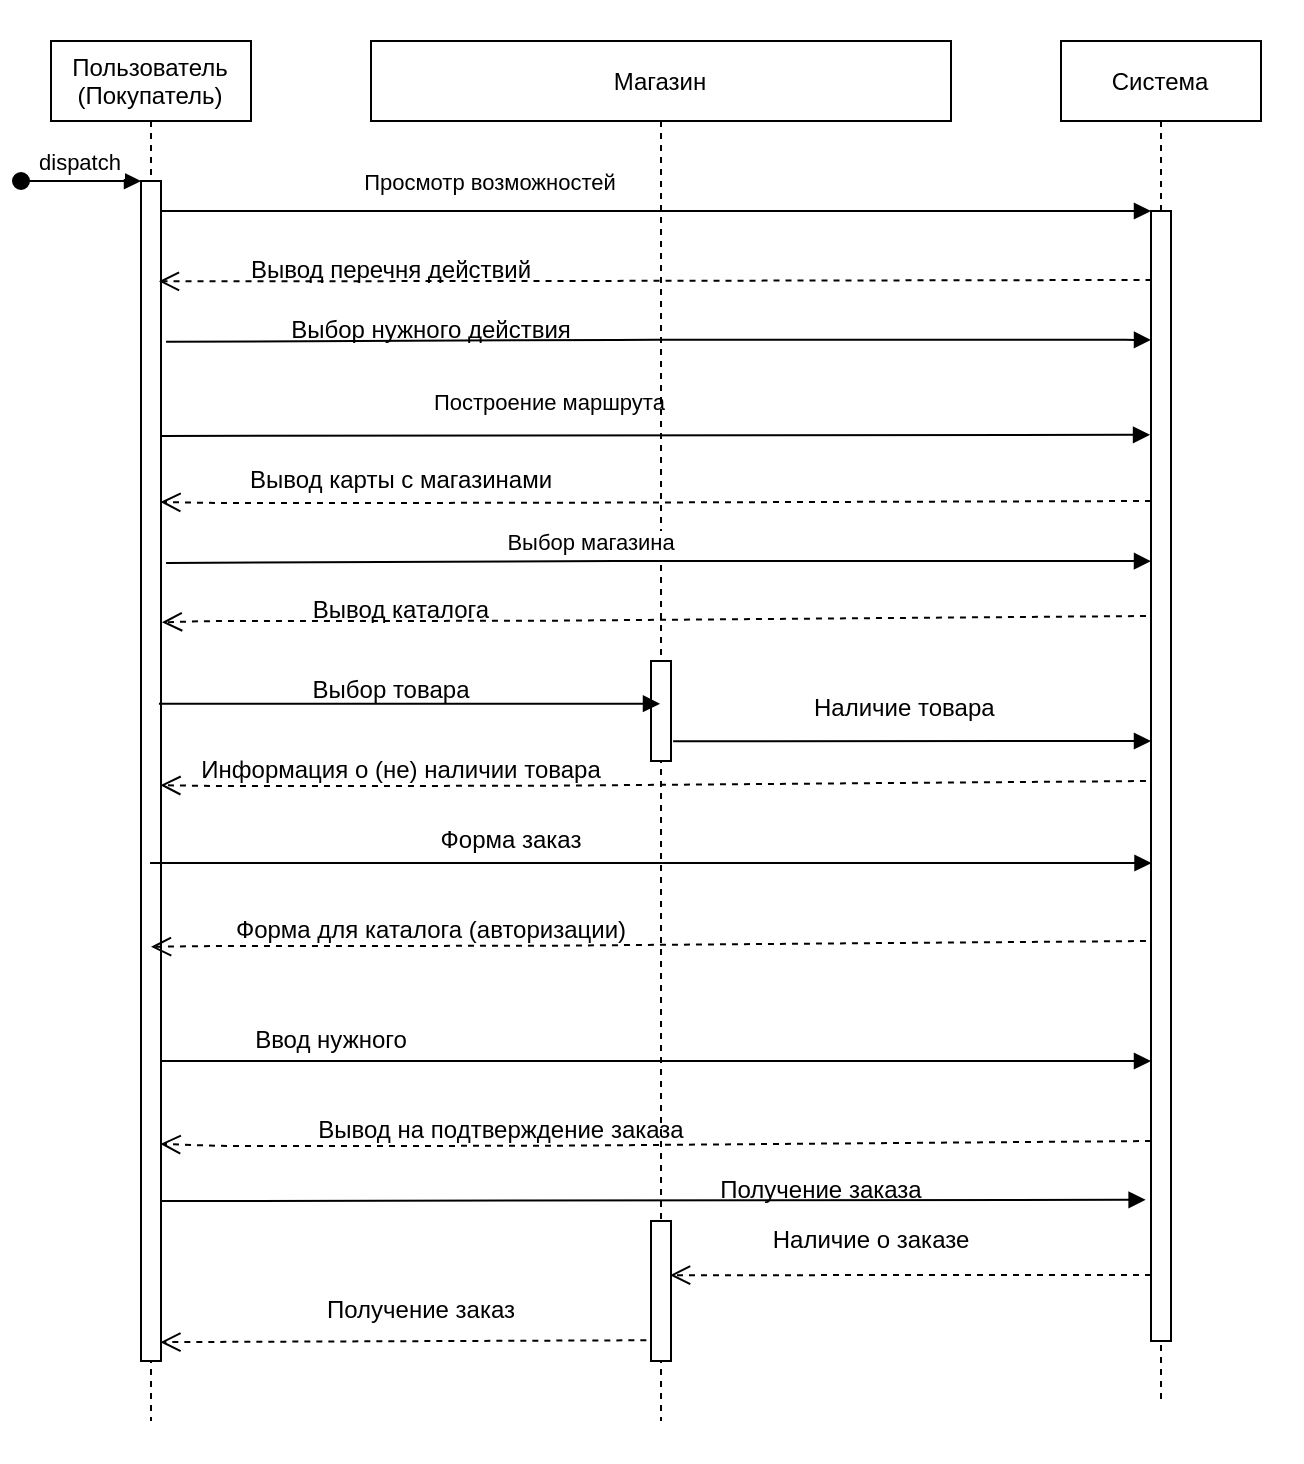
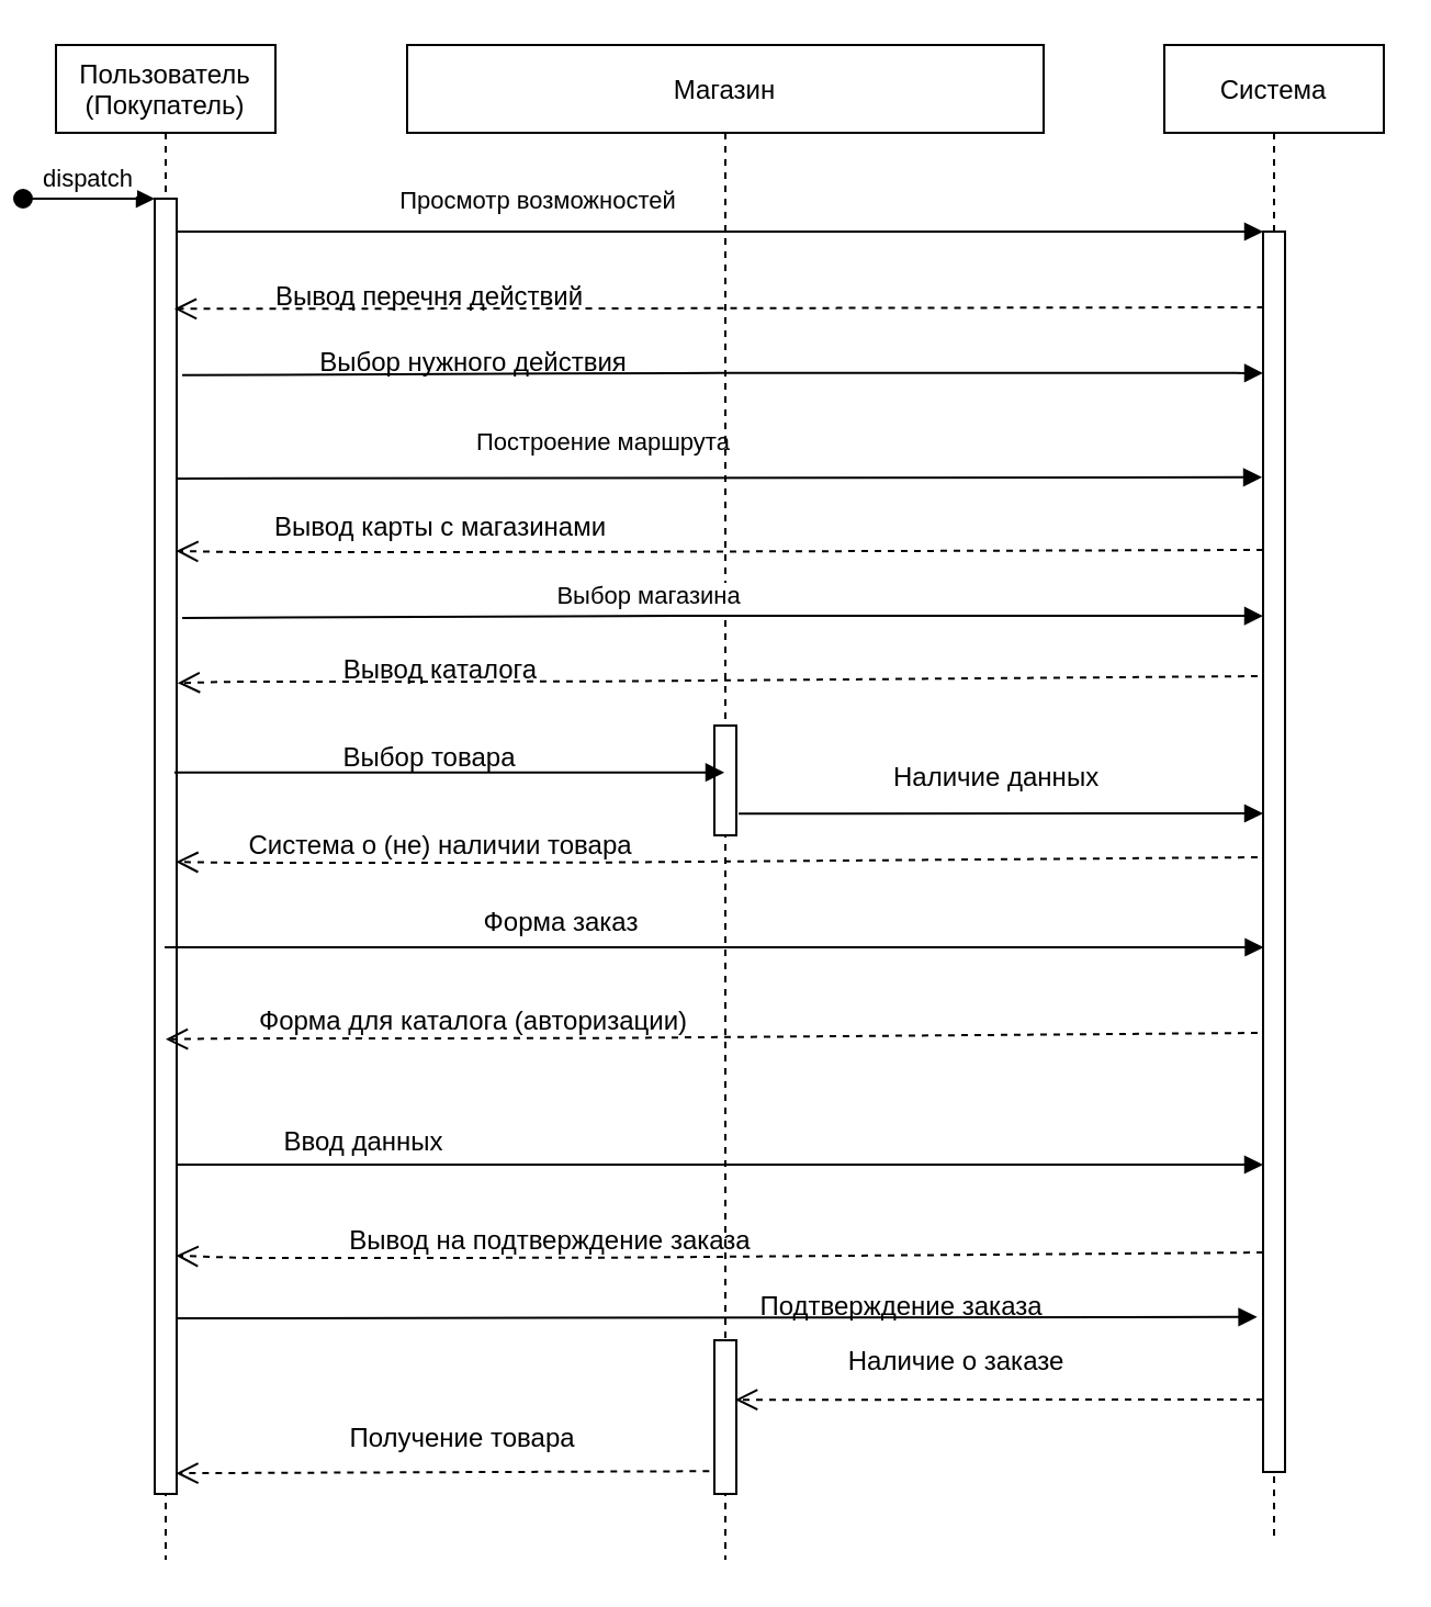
- <mxCell id="29" value="&lt;div style=&quot;text-align: center;&quot;&gt;&lt;span style=&quot;background-color: initial;&quot;&gt;Наличие товара&lt;/span&gt;&lt;/div&gt;" style="text;whiteSpace=wrap;html=1;" vertex="1" parent="1"><mxGeometry x="400" y="340" width="110" height="40" as="geometry" /></mxCell>
+ <mxCell id="29" value="&lt;div style=&quot;text-align: center;&quot;&gt;&lt;span style=&quot;background-color: initial;&quot;&gt;Наличие данных&lt;/span&gt;&lt;/div&gt;" style="text;whiteSpace=wrap;html=1;" vertex="1" parent="1"><mxGeometry x="400" y="340" width="110" height="40" as="geometry" /></mxCell>
- <mxCell id="30" value="Информация о (не) наличии товара" style="text;html=1;align=center;verticalAlign=middle;resizable=0;points=[];autosize=1;strokeColor=none;fillColor=none;" vertex="1" parent="1"><mxGeometry x="85" y="370" width="220" height="30" as="geometry" /></mxCell>
+ <mxCell id="30" value="Система о (не) наличии товара" style="text;html=1;align=center;verticalAlign=middle;resizable=0;points=[];autosize=1;strokeColor=none;fillColor=none;" vertex="1" parent="1"><mxGeometry x="85" y="370" width="220" height="30" as="geometry" /></mxCell>
- <mxCell id="34" value="Ввод нужного" style="text;html=1;align=center;verticalAlign=middle;resizable=0;points=[];autosize=1;strokeColor=none;fillColor=none;" vertex="1" parent="1"><mxGeometry x="110" y="505" width="100" height="30" as="geometry" /></mxCell>
+ <mxCell id="34" value="Ввод данных" style="text;html=1;align=center;verticalAlign=middle;resizable=0;points=[];autosize=1;strokeColor=none;fillColor=none;" vertex="1" parent="1"><mxGeometry x="110" y="505" width="100" height="30" as="geometry" /></mxCell>
- <mxCell id="16" value="Получение заказа" style="text;html=1;align=center;verticalAlign=middle;resizable=0;points=[];autosize=1;strokeColor=none;fillColor=none;" vertex="1" parent="13"><mxGeometry x="150" y="560" width="150" height="30" as="geometry" /></mxCell>
+ <mxCell id="16" value="Подтверждение заказа" style="text;html=1;align=center;verticalAlign=middle;resizable=0;points=[];autosize=1;strokeColor=none;fillColor=none;" vertex="1" parent="13"><mxGeometry x="150" y="560" width="150" height="30" as="geometry" /></mxCell>
- <mxCell id="17" value="Получение заказ" style="text;html=1;align=center;verticalAlign=middle;resizable=0;points=[];autosize=1;strokeColor=none;fillColor=none;" vertex="1" parent="13"><mxGeometry x="-40" y="620" width="130" height="30" as="geometry" /></mxCell>
+ <mxCell id="17" value="Получение товара" style="text;html=1;align=center;verticalAlign=middle;resizable=0;points=[];autosize=1;strokeColor=none;fillColor=none;" vertex="1" parent="13"><mxGeometry x="-40" y="620" width="130" height="30" as="geometry" /></mxCell>
